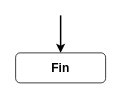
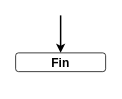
- <mxCell id="2" value="&lt;font style=&quot;font-size: 16px;&quot;&gt;&lt;b&gt;Fin&lt;/b&gt;&lt;/font&gt;" style="rounded=1;whiteSpace=wrap;html=1;" vertex="1" parent="1"><mxGeometry x="20" y="70" width="120" height="40" as="geometry" /></mxCell>
+ <mxCell id="2" value="&lt;font style=&quot;font-size: 16px;&quot;&gt;&lt;b&gt;Fin&lt;/b&gt;&lt;/font&gt;" style="rounded=1;whiteSpace=wrap;html=1;" vertex="1" parent="1"><mxGeometry x="20" y="70" width="120" height="25" as="geometry" /></mxCell>
